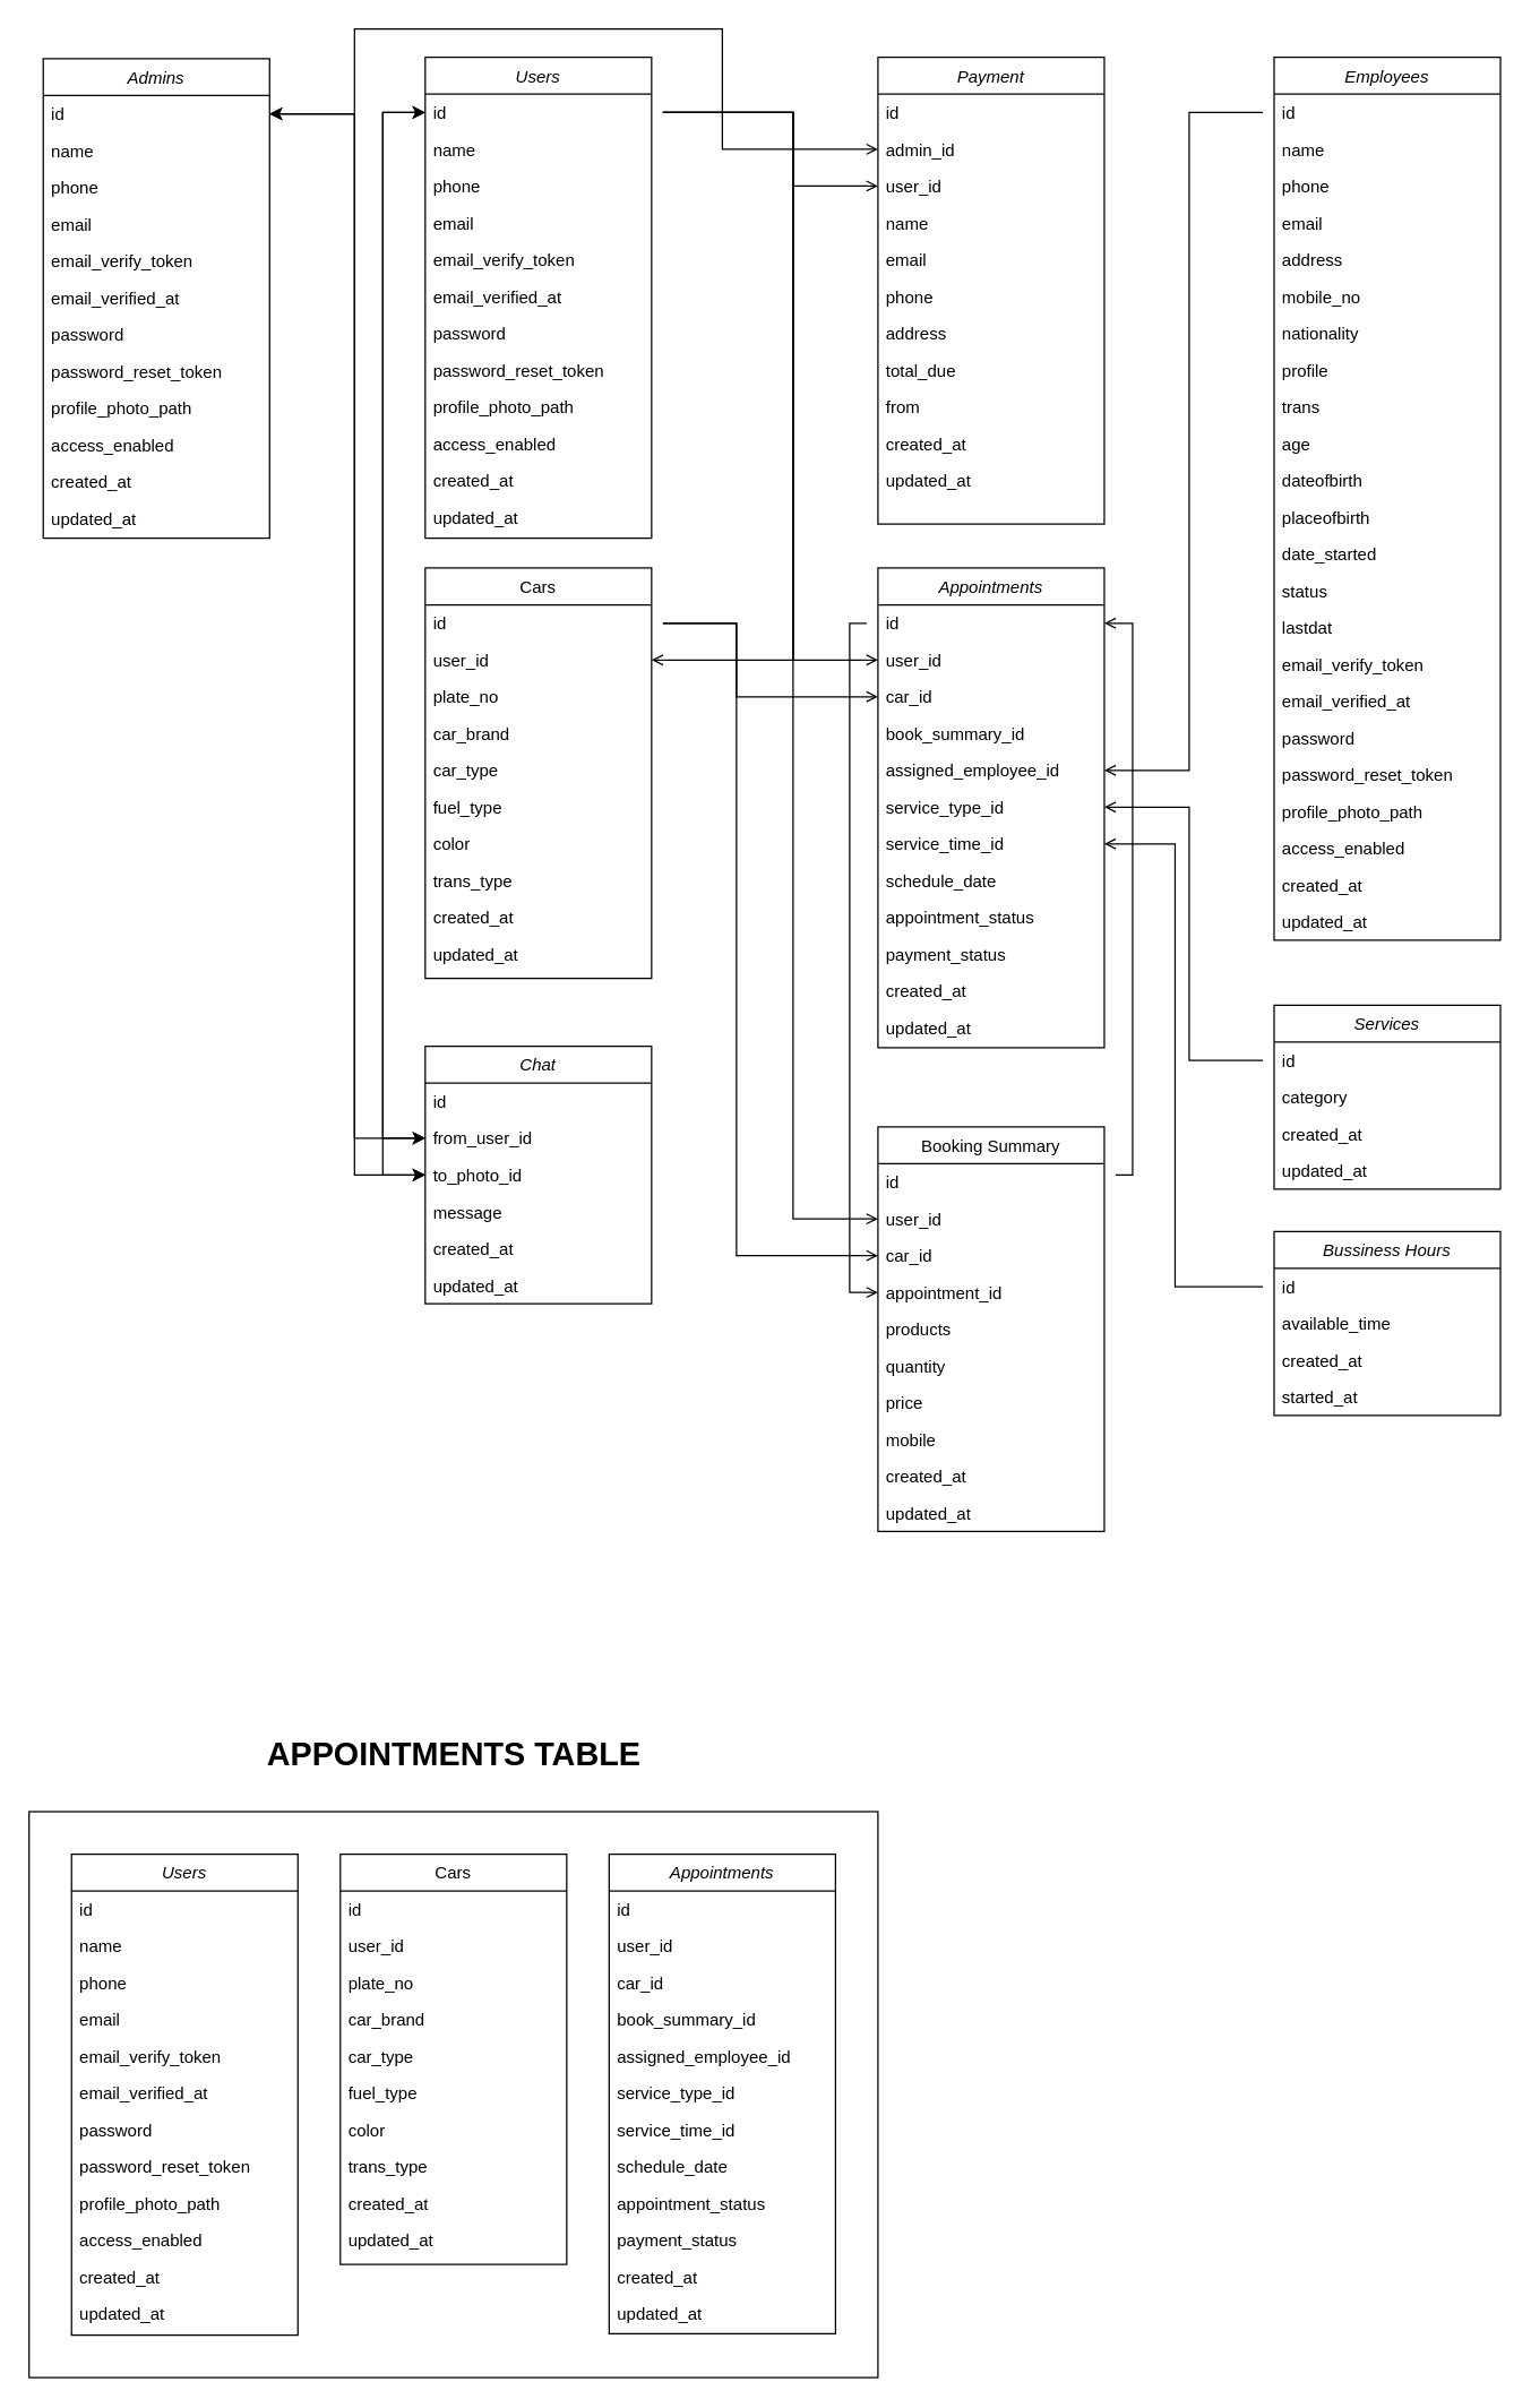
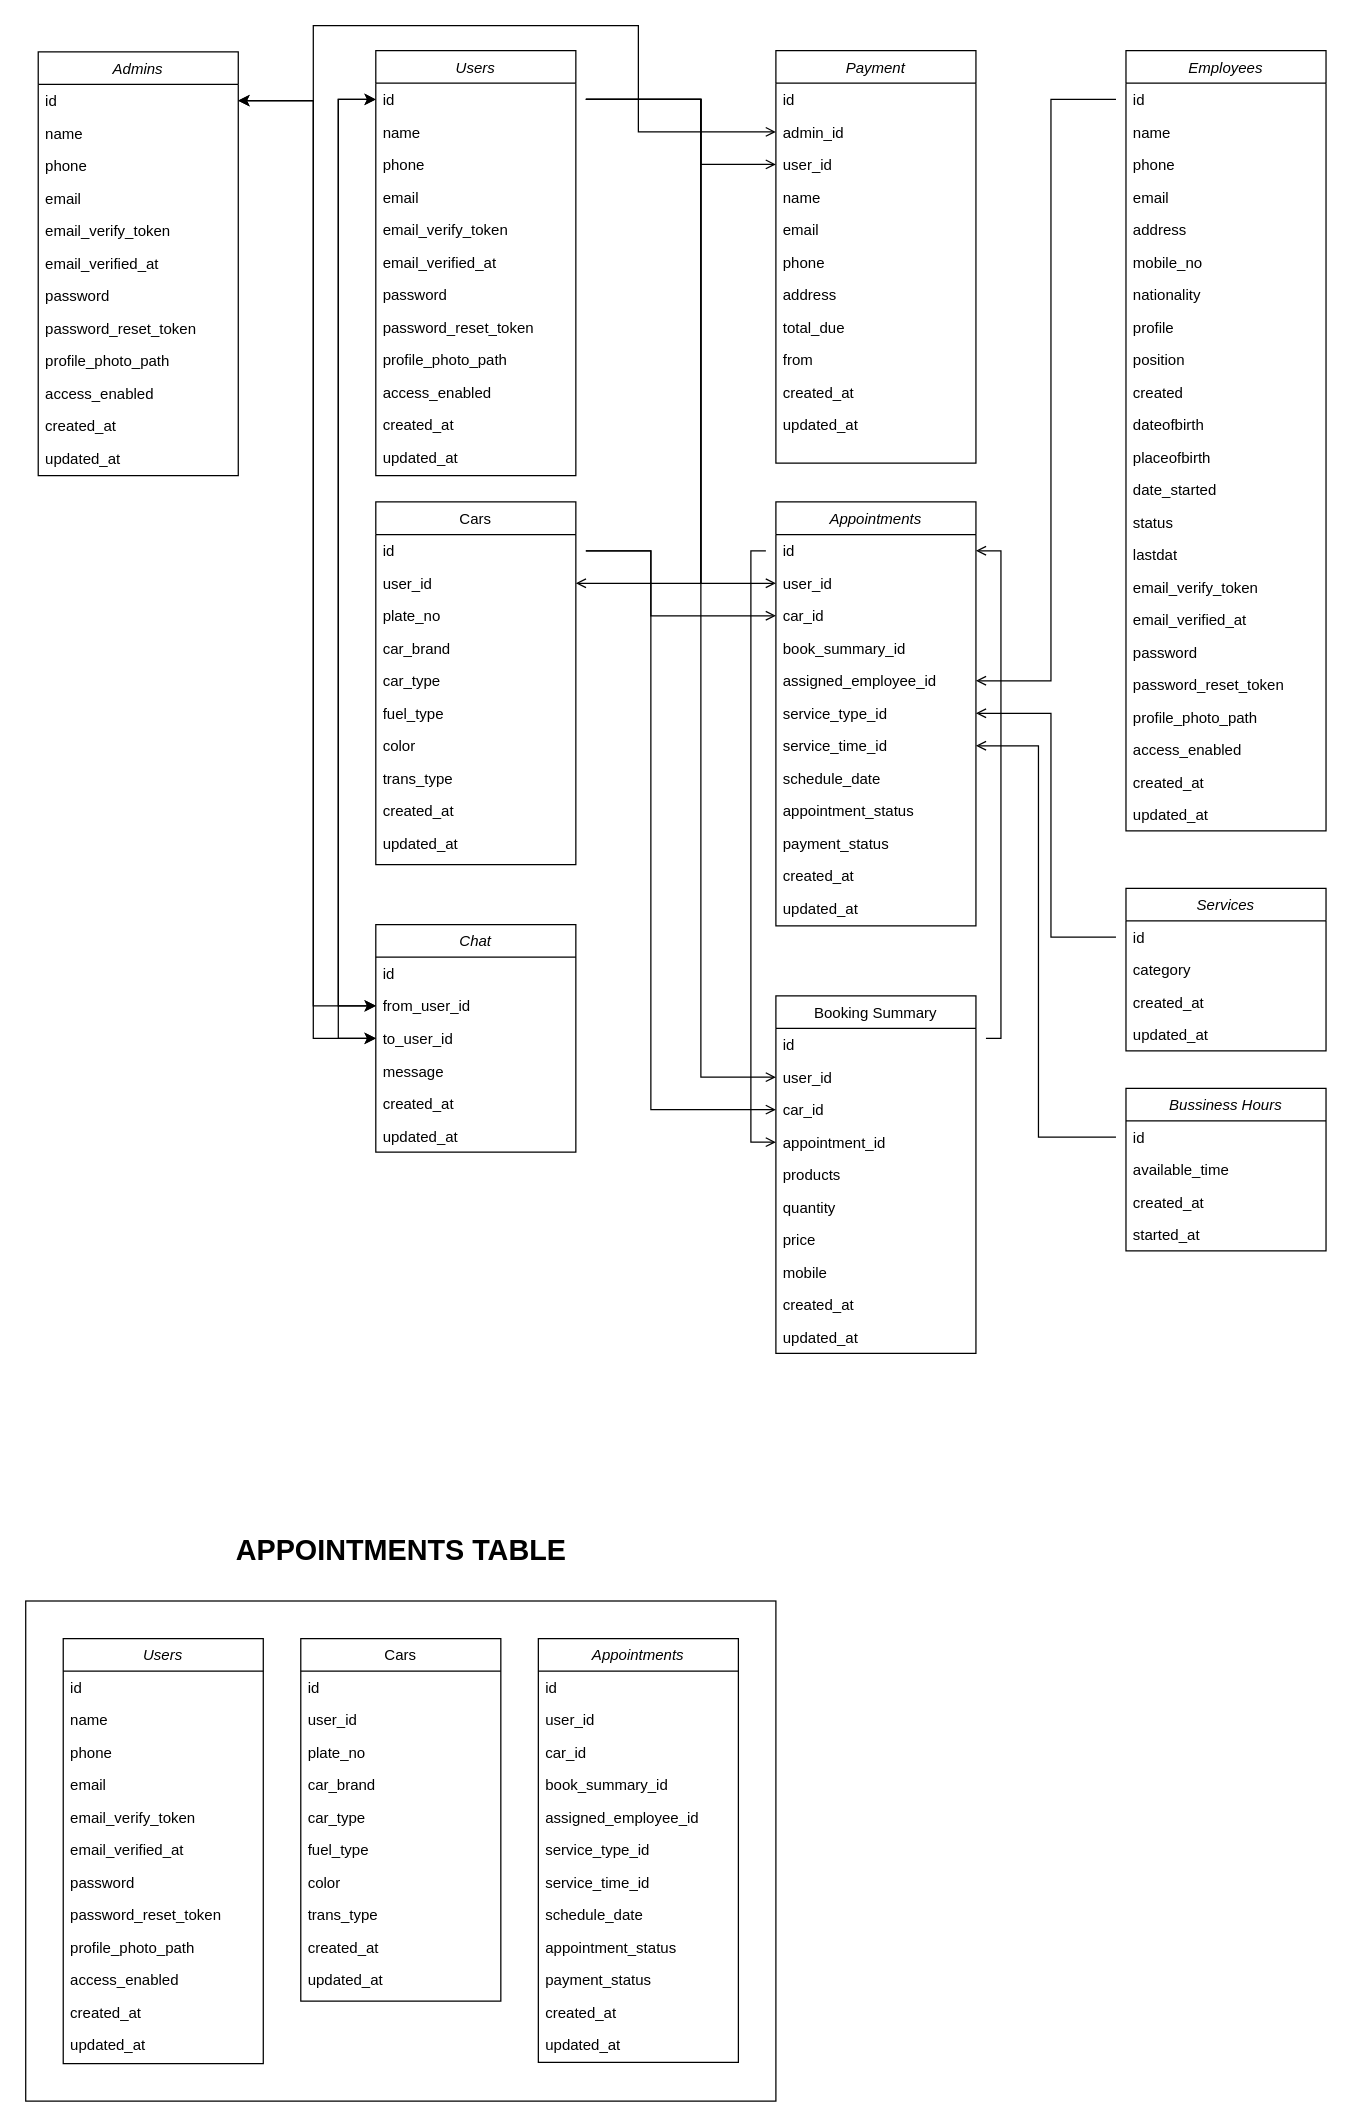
- <mxCell id="65" value="trans" style="text;align=left;verticalAlign=top;spacingLeft=4;spacingRight=4;overflow=hidden;rotatable=0;points=[[0,0.5],[1,0.5]];portConstraint=eastwest;" vertex="1" parent="56"><mxGeometry y="234" width="160" height="26" as="geometry" /></mxCell>
+ <mxCell id="65" value="position" style="text;align=left;verticalAlign=top;spacingLeft=4;spacingRight=4;overflow=hidden;rotatable=0;points=[[0,0.5],[1,0.5]];portConstraint=eastwest;" vertex="1" parent="56"><mxGeometry y="234" width="160" height="26" as="geometry" /></mxCell>
- <mxCell id="66" value="age" style="text;align=left;verticalAlign=top;spacingLeft=4;spacingRight=4;overflow=hidden;rotatable=0;points=[[0,0.5],[1,0.5]];portConstraint=eastwest;" vertex="1" parent="56"><mxGeometry y="260" width="160" height="26" as="geometry" /></mxCell>
+ <mxCell id="66" value="created" style="text;align=left;verticalAlign=top;spacingLeft=4;spacingRight=4;overflow=hidden;rotatable=0;points=[[0,0.5],[1,0.5]];portConstraint=eastwest;" vertex="1" parent="56"><mxGeometry y="260" width="160" height="26" as="geometry" /></mxCell>
- <mxCell id="98" value="to_photo_id" style="text;align=left;verticalAlign=top;spacingLeft=4;spacingRight=4;overflow=hidden;rotatable=0;points=[[0,0.5],[1,0.5]];portConstraint=eastwest;rounded=0;shadow=0;html=0;" vertex="1" parent="95"><mxGeometry y="78" width="160" height="26" as="geometry" /></mxCell>
+ <mxCell id="98" value="to_user_id" style="text;align=left;verticalAlign=top;spacingLeft=4;spacingRight=4;overflow=hidden;rotatable=0;points=[[0,0.5],[1,0.5]];portConstraint=eastwest;rounded=0;shadow=0;html=0;" vertex="1" parent="95"><mxGeometry y="78" width="160" height="26" as="geometry" /></mxCell>
